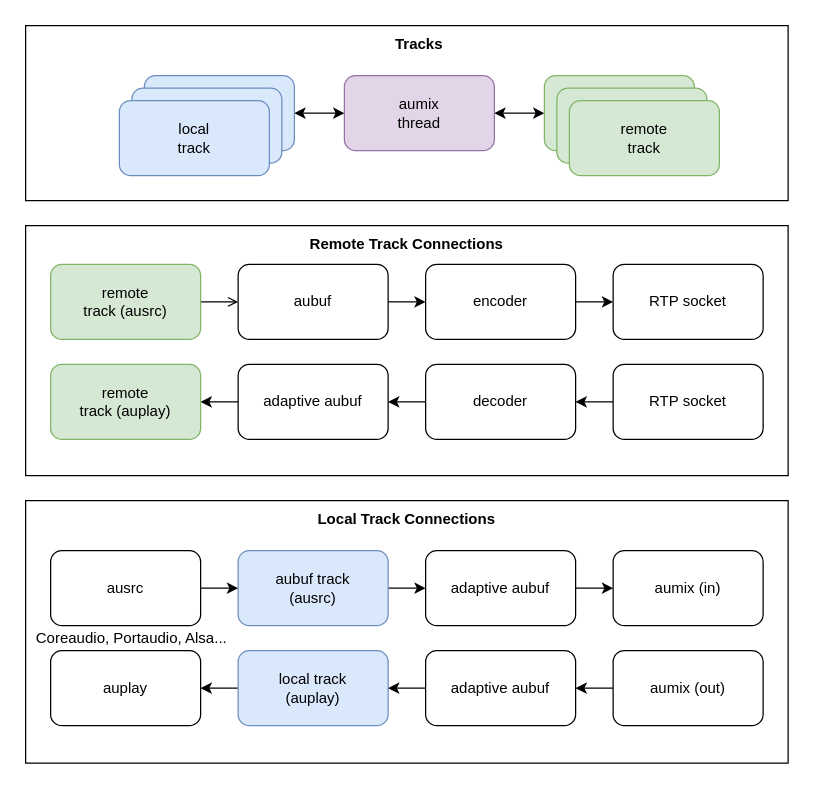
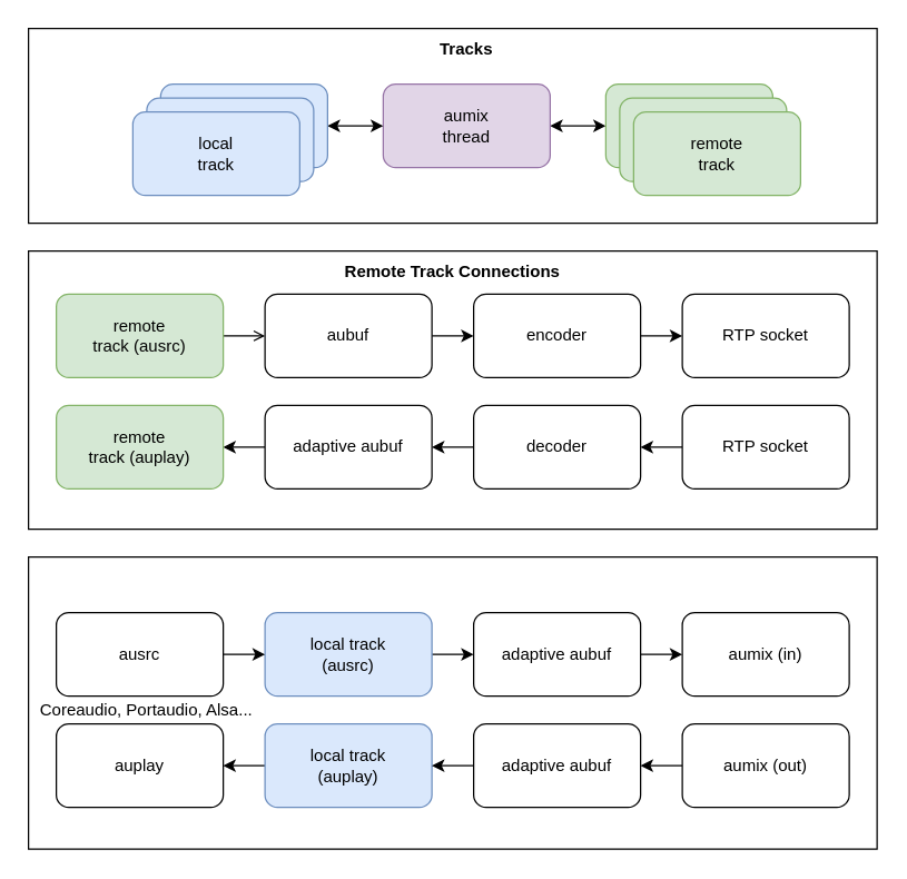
- <mxCell id="41" value="Local Track Connections" style="text;html=1;strokeColor=none;fillColor=none;align=center;verticalAlign=middle;whiteSpace=wrap;rounded=0;fontStyle=1" vertex="1" parent="1"><mxGeometry x="225" y="400" width="200" height="30" as="geometry" /></mxCell>
- <mxCell id="31" value="aubuf track&lt;br&gt;(ausrc)" style="rounded=1;whiteSpace=wrap;html=1;fillColor=#dae8fc;strokeColor=#6c8ebf;" vertex="1" parent="1"><mxGeometry x="190" y="440" width="120" height="60" as="geometry" /></mxCell>
+ <mxCell id="31" value="local track&lt;br&gt;(ausrc)" style="rounded=1;whiteSpace=wrap;html=1;fillColor=#dae8fc;strokeColor=#6c8ebf;" vertex="1" parent="1"><mxGeometry x="190" y="440" width="120" height="60" as="geometry" /></mxCell>
